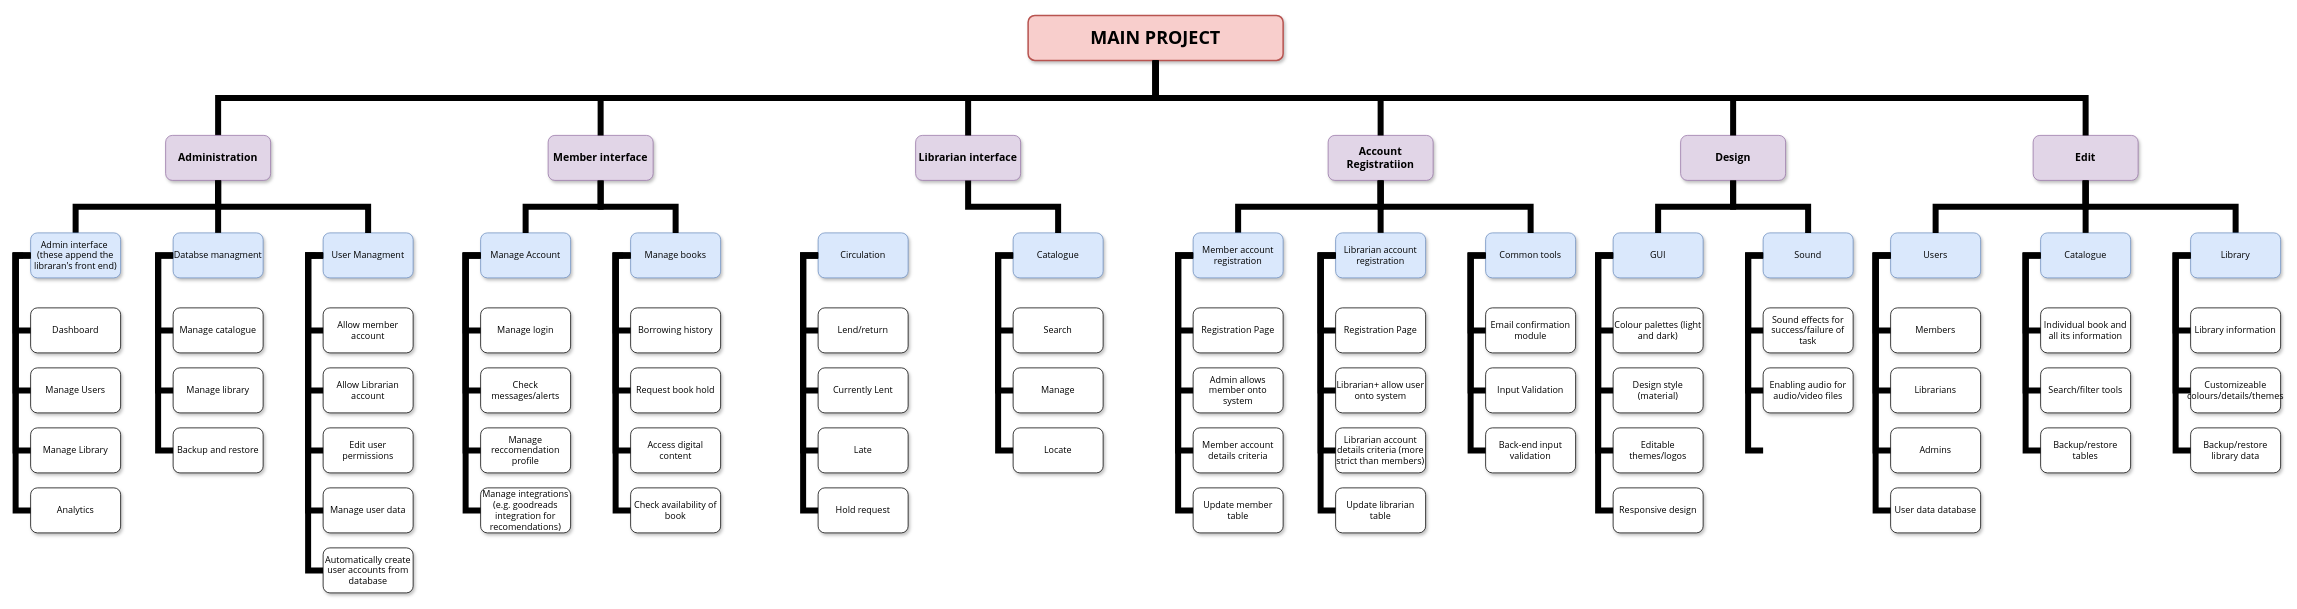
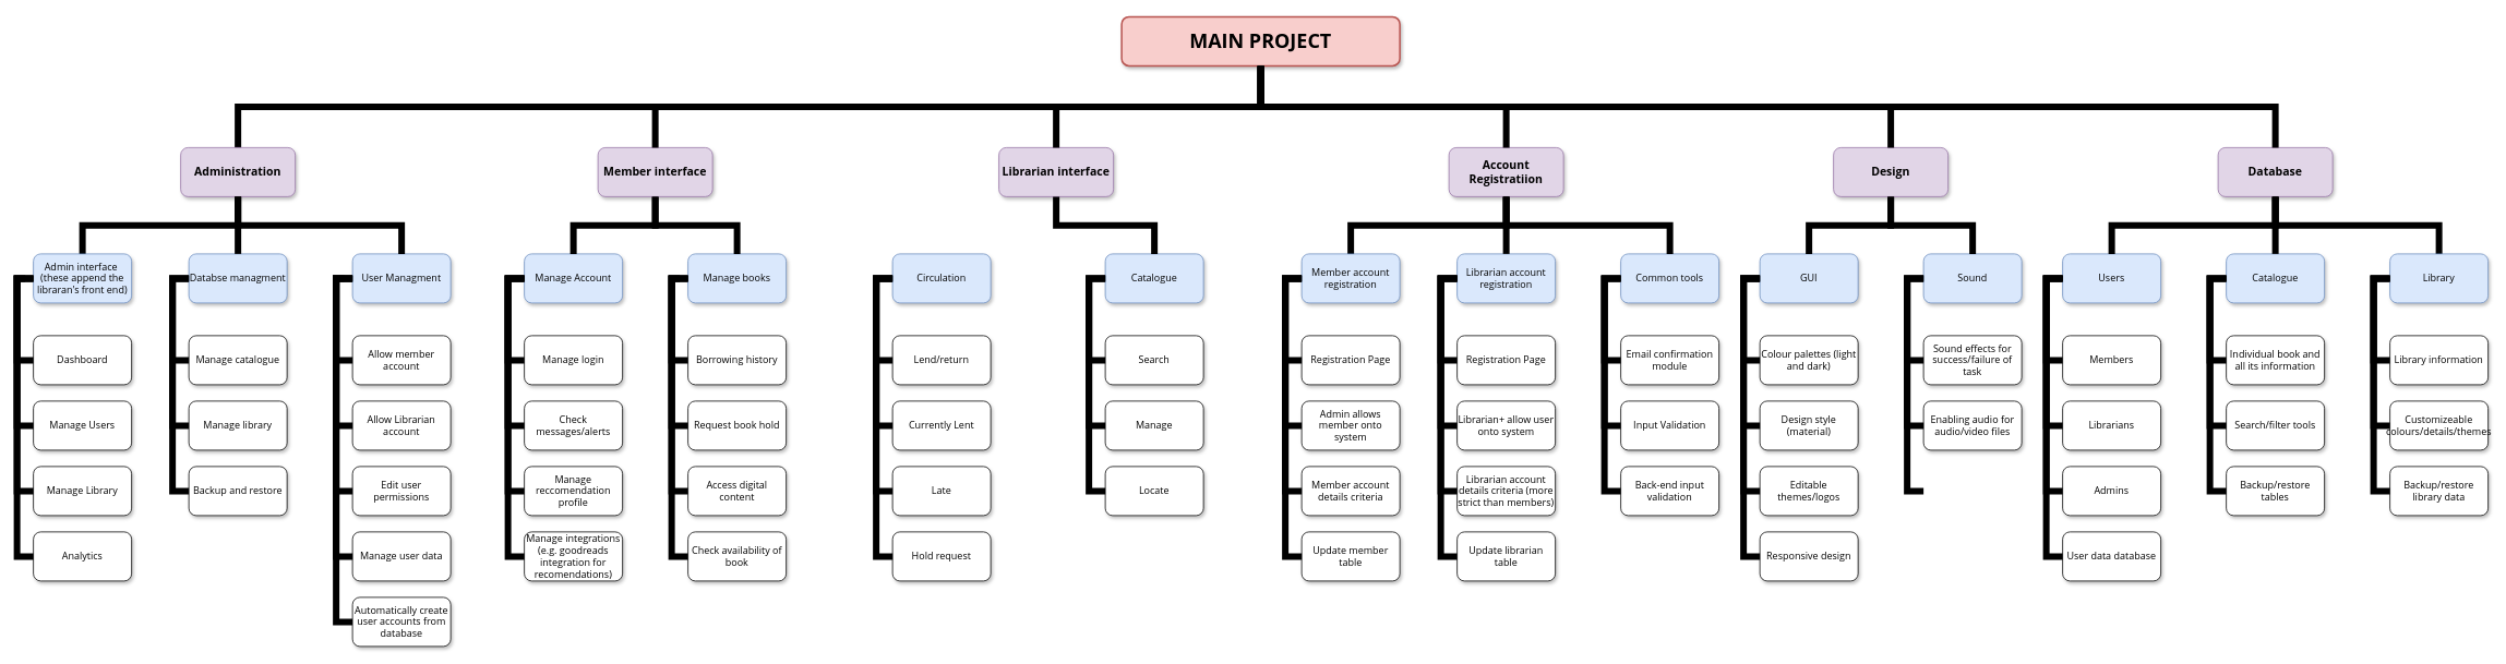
- <mxCell id="7" value="Edit" style="whiteSpace=wrap;rounded=1;strokeColor=#9673a6;shadow=1;fontStyle=1;fontSize=14;labelBackgroundColor=none;fillColor=#e1d5e7;fontFamily= Open Sans ;fontSource=https%3A%2F%2Ffonts.googleapis.com%2Fcss%3Ffamily%3D%2BOpen%2BSans%2B;" parent="1" vertex="1"><mxGeometry x="2710" y="180" width="140" height="60" as="geometry" /></mxCell>
+ <mxCell id="7" value="Database" style="whiteSpace=wrap;rounded=1;strokeColor=#9673a6;shadow=1;fontStyle=1;fontSize=14;labelBackgroundColor=none;fillColor=#e1d5e7;fontFamily= Open Sans ;fontSource=https%3A%2F%2Ffonts.googleapis.com%2Fcss%3Ffamily%3D%2BOpen%2BSans%2B;" parent="1" vertex="1"><mxGeometry x="2710" y="180" width="140" height="60" as="geometry" /></mxCell>
